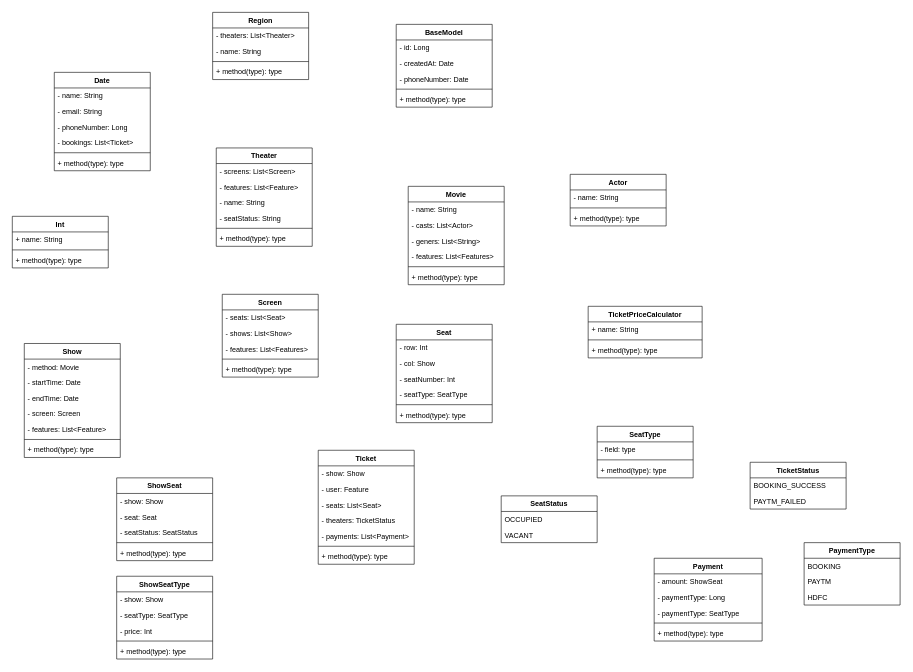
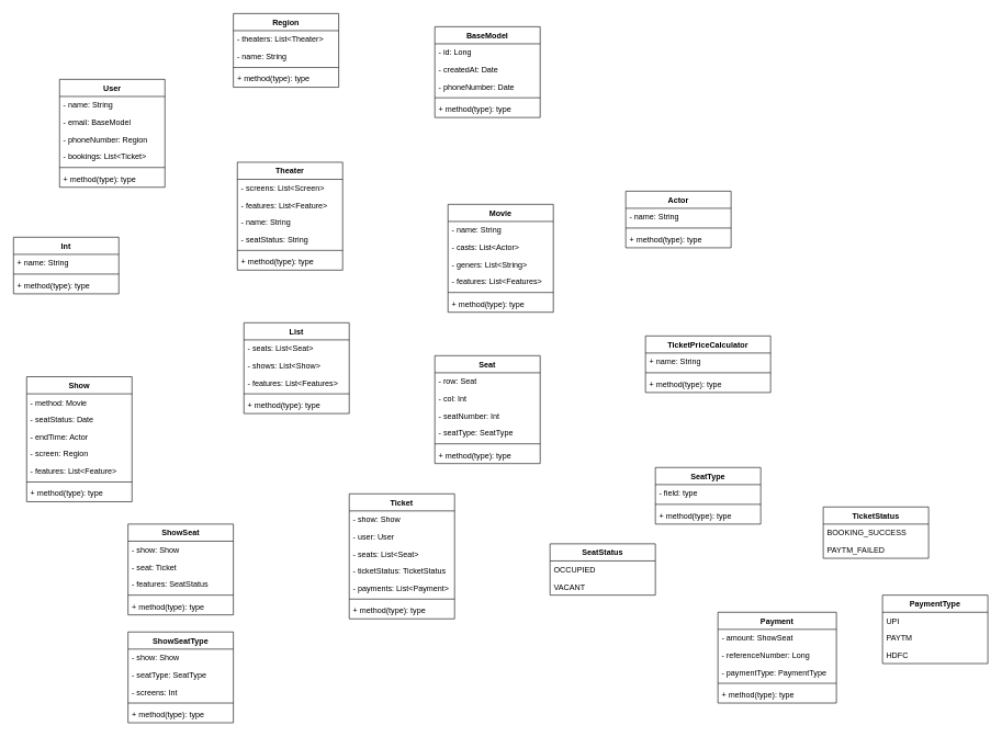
- <mxCell id="60" value="Date" style="swimlane;fontStyle=1;align=center;verticalAlign=top;childLayout=stackLayout;horizontal=1;startSize=26;horizontalStack=0;resizeParent=1;resizeParentMax=0;resizeLast=0;collapsible=1;marginBottom=0;" parent="1" vertex="1"><mxGeometry x="90" y="120" width="160" height="164" as="geometry" /></mxCell>
+ <mxCell id="60" value="User" style="swimlane;fontStyle=1;align=center;verticalAlign=top;childLayout=stackLayout;horizontal=1;startSize=26;horizontalStack=0;resizeParent=1;resizeParentMax=0;resizeLast=0;collapsible=1;marginBottom=0;" parent="1" vertex="1"><mxGeometry x="90" y="120" width="160" height="164" as="geometry" /></mxCell>
- <mxCell id="62" value="- email: String" style="text;strokeColor=none;fillColor=none;align=left;verticalAlign=top;spacingLeft=4;spacingRight=4;overflow=hidden;rotatable=0;points=[[0,0.5],[1,0.5]];portConstraint=eastwest;" vertex="1" parent="60"><mxGeometry y="52" width="160" height="26" as="geometry" /></mxCell>
+ <mxCell id="62" value="- email: BaseModel" style="text;strokeColor=none;fillColor=none;align=left;verticalAlign=top;spacingLeft=4;spacingRight=4;overflow=hidden;rotatable=0;points=[[0,0.5],[1,0.5]];portConstraint=eastwest;" vertex="1" parent="60"><mxGeometry y="52" width="160" height="26" as="geometry" /></mxCell>
- <mxCell id="63" value="- phoneNumber: Long" style="text;strokeColor=none;fillColor=none;align=left;verticalAlign=top;spacingLeft=4;spacingRight=4;overflow=hidden;rotatable=0;points=[[0,0.5],[1,0.5]];portConstraint=eastwest;" vertex="1" parent="60"><mxGeometry y="78" width="160" height="26" as="geometry" /></mxCell>
+ <mxCell id="63" value="- phoneNumber: Region" style="text;strokeColor=none;fillColor=none;align=left;verticalAlign=top;spacingLeft=4;spacingRight=4;overflow=hidden;rotatable=0;points=[[0,0.5],[1,0.5]];portConstraint=eastwest;" vertex="1" parent="60"><mxGeometry y="78" width="160" height="26" as="geometry" /></mxCell>
- <mxCell id="17" value="Screen" style="swimlane;fontStyle=1;align=center;verticalAlign=top;childLayout=stackLayout;horizontal=1;startSize=26;horizontalStack=0;resizeParent=1;resizeParentMax=0;resizeLast=0;collapsible=1;marginBottom=0;" parent="1" vertex="1"><mxGeometry x="370" y="490" width="160" height="138" as="geometry" /></mxCell>
+ <mxCell id="17" value="List" style="swimlane;fontStyle=1;align=center;verticalAlign=top;childLayout=stackLayout;horizontal=1;startSize=26;horizontalStack=0;resizeParent=1;resizeParentMax=0;resizeLast=0;collapsible=1;marginBottom=0;" parent="1" vertex="1"><mxGeometry x="370" y="490" width="160" height="138" as="geometry" /></mxCell>
- <mxCell id="31" value="- row: Int" style="text;strokeColor=none;fillColor=none;align=left;verticalAlign=top;spacingLeft=4;spacingRight=4;overflow=hidden;rotatable=0;points=[[0,0.5],[1,0.5]];portConstraint=eastwest;" vertex="1" parent="30"><mxGeometry y="26" width="160" height="26" as="geometry" /></mxCell>
+ <mxCell id="31" value="- row: Seat" style="text;strokeColor=none;fillColor=none;align=left;verticalAlign=top;spacingLeft=4;spacingRight=4;overflow=hidden;rotatable=0;points=[[0,0.5],[1,0.5]];portConstraint=eastwest;" vertex="1" parent="30"><mxGeometry y="26" width="160" height="26" as="geometry" /></mxCell>
- <mxCell id="32" value="- col: Show" style="text;strokeColor=none;fillColor=none;align=left;verticalAlign=top;spacingLeft=4;spacingRight=4;overflow=hidden;rotatable=0;points=[[0,0.5],[1,0.5]];portConstraint=eastwest;" vertex="1" parent="30"><mxGeometry y="52" width="160" height="26" as="geometry" /></mxCell>
+ <mxCell id="32" value="- col: Int" style="text;strokeColor=none;fillColor=none;align=left;verticalAlign=top;spacingLeft=4;spacingRight=4;overflow=hidden;rotatable=0;points=[[0,0.5],[1,0.5]];portConstraint=eastwest;" vertex="1" parent="30"><mxGeometry y="52" width="160" height="26" as="geometry" /></mxCell>
- <mxCell id="11" value="- startTime: Date" style="text;strokeColor=none;fillColor=none;align=left;verticalAlign=top;spacingLeft=4;spacingRight=4;overflow=hidden;rotatable=0;points=[[0,0.5],[1,0.5]];portConstraint=eastwest;" parent="9" vertex="1"><mxGeometry y="52" width="160" height="26" as="geometry" /></mxCell>
+ <mxCell id="11" value="- seatStatus: Date" style="text;strokeColor=none;fillColor=none;align=left;verticalAlign=top;spacingLeft=4;spacingRight=4;overflow=hidden;rotatable=0;points=[[0,0.5],[1,0.5]];portConstraint=eastwest;" parent="9" vertex="1"><mxGeometry y="52" width="160" height="26" as="geometry" /></mxCell>
- <mxCell id="12" value="- endTime: Date" style="text;strokeColor=none;fillColor=none;align=left;verticalAlign=top;spacingLeft=4;spacingRight=4;overflow=hidden;rotatable=0;points=[[0,0.5],[1,0.5]];portConstraint=eastwest;" parent="9" vertex="1"><mxGeometry y="78" width="160" height="26" as="geometry" /></mxCell>
+ <mxCell id="12" value="- endTime: Actor" style="text;strokeColor=none;fillColor=none;align=left;verticalAlign=top;spacingLeft=4;spacingRight=4;overflow=hidden;rotatable=0;points=[[0,0.5],[1,0.5]];portConstraint=eastwest;" parent="9" vertex="1"><mxGeometry y="78" width="160" height="26" as="geometry" /></mxCell>
- <mxCell id="13" value="- screen: Screen" style="text;strokeColor=none;fillColor=none;align=left;verticalAlign=top;spacingLeft=4;spacingRight=4;overflow=hidden;rotatable=0;points=[[0,0.5],[1,0.5]];portConstraint=eastwest;" vertex="1" parent="9"><mxGeometry y="104" width="160" height="26" as="geometry" /></mxCell>
+ <mxCell id="13" value="- screen: Region" style="text;strokeColor=none;fillColor=none;align=left;verticalAlign=top;spacingLeft=4;spacingRight=4;overflow=hidden;rotatable=0;points=[[0,0.5],[1,0.5]];portConstraint=eastwest;" vertex="1" parent="9"><mxGeometry y="104" width="160" height="26" as="geometry" /></mxCell>
- <mxCell id="39" value="- user: Feature" style="text;strokeColor=none;fillColor=none;align=left;verticalAlign=top;spacingLeft=4;spacingRight=4;overflow=hidden;rotatable=0;points=[[0,0.5],[1,0.5]];portConstraint=eastwest;" vertex="1" parent="37"><mxGeometry y="52" width="160" height="26" as="geometry" /></mxCell>
+ <mxCell id="39" value="- user: User" style="text;strokeColor=none;fillColor=none;align=left;verticalAlign=top;spacingLeft=4;spacingRight=4;overflow=hidden;rotatable=0;points=[[0,0.5],[1,0.5]];portConstraint=eastwest;" vertex="1" parent="37"><mxGeometry y="52" width="160" height="26" as="geometry" /></mxCell>
- <mxCell id="87" value="- seat: Seat" style="text;strokeColor=none;fillColor=none;align=left;verticalAlign=top;spacingLeft=4;spacingRight=4;overflow=hidden;rotatable=0;points=[[0,0.5],[1,0.5]];portConstraint=eastwest;" vertex="1" parent="85"><mxGeometry y="52" width="160" height="26" as="geometry" /></mxCell>
+ <mxCell id="87" value="- seat: Ticket" style="text;strokeColor=none;fillColor=none;align=left;verticalAlign=top;spacingLeft=4;spacingRight=4;overflow=hidden;rotatable=0;points=[[0,0.5],[1,0.5]];portConstraint=eastwest;" vertex="1" parent="85"><mxGeometry y="52" width="160" height="26" as="geometry" /></mxCell>
- <mxCell id="41" value="- theaters: TicketStatus" style="text;strokeColor=none;fillColor=none;align=left;verticalAlign=top;spacingLeft=4;spacingRight=4;overflow=hidden;rotatable=0;points=[[0,0.5],[1,0.5]];portConstraint=eastwest;" vertex="1" parent="37"><mxGeometry y="104" width="160" height="26" as="geometry" /></mxCell>
+ <mxCell id="41" value="- ticketStatus: TicketStatus" style="text;strokeColor=none;fillColor=none;align=left;verticalAlign=top;spacingLeft=4;spacingRight=4;overflow=hidden;rotatable=0;points=[[0,0.5],[1,0.5]];portConstraint=eastwest;" vertex="1" parent="37"><mxGeometry y="104" width="160" height="26" as="geometry" /></mxCell>
- <mxCell id="88" value="- seatStatus: SeatStatus" style="text;strokeColor=none;fillColor=none;align=left;verticalAlign=top;spacingLeft=4;spacingRight=4;overflow=hidden;rotatable=0;points=[[0,0.5],[1,0.5]];portConstraint=eastwest;" vertex="1" parent="85"><mxGeometry y="78" width="160" height="26" as="geometry" /></mxCell>
+ <mxCell id="88" value="- features: SeatStatus" style="text;strokeColor=none;fillColor=none;align=left;verticalAlign=top;spacingLeft=4;spacingRight=4;overflow=hidden;rotatable=0;points=[[0,0.5],[1,0.5]];portConstraint=eastwest;" vertex="1" parent="85"><mxGeometry y="78" width="160" height="26" as="geometry" /></mxCell>
- <mxCell id="98" value="BOOKING" style="text;strokeColor=none;fillColor=none;align=left;verticalAlign=top;spacingLeft=4;spacingRight=4;overflow=hidden;rotatable=0;points=[[0,0.5],[1,0.5]];portConstraint=eastwest;" vertex="1" parent="97"><mxGeometry y="26" width="160" height="26" as="geometry" /></mxCell>
+ <mxCell id="98" value="UPI" style="text;strokeColor=none;fillColor=none;align=left;verticalAlign=top;spacingLeft=4;spacingRight=4;overflow=hidden;rotatable=0;points=[[0,0.5],[1,0.5]];portConstraint=eastwest;" vertex="1" parent="97"><mxGeometry y="26" width="160" height="26" as="geometry" /></mxCell>
- <mxCell id="47" value="- paymentType: Long" style="text;strokeColor=none;fillColor=none;align=left;verticalAlign=top;spacingLeft=4;spacingRight=4;overflow=hidden;rotatable=0;points=[[0,0.5],[1,0.5]];portConstraint=eastwest;" vertex="1" parent="45"><mxGeometry y="52" width="180" height="26" as="geometry" /></mxCell>
+ <mxCell id="47" value="- referenceNumber: Long" style="text;strokeColor=none;fillColor=none;align=left;verticalAlign=top;spacingLeft=4;spacingRight=4;overflow=hidden;rotatable=0;points=[[0,0.5],[1,0.5]];portConstraint=eastwest;" vertex="1" parent="45"><mxGeometry y="52" width="180" height="26" as="geometry" /></mxCell>
- <mxCell id="48" value="- paymentType: SeatType" style="text;strokeColor=none;fillColor=none;align=left;verticalAlign=top;spacingLeft=4;spacingRight=4;overflow=hidden;rotatable=0;points=[[0,0.5],[1,0.5]];portConstraint=eastwest;" parent="45" vertex="1"><mxGeometry y="78" width="180" height="26" as="geometry" /></mxCell>
+ <mxCell id="48" value="- paymentType: PaymentType" style="text;strokeColor=none;fillColor=none;align=left;verticalAlign=top;spacingLeft=4;spacingRight=4;overflow=hidden;rotatable=0;points=[[0,0.5],[1,0.5]];portConstraint=eastwest;" parent="45" vertex="1"><mxGeometry y="78" width="180" height="26" as="geometry" /></mxCell>
- <mxCell id="104" value="- price: Int" style="text;strokeColor=none;fillColor=none;align=left;verticalAlign=top;spacingLeft=4;spacingRight=4;overflow=hidden;rotatable=0;points=[[0,0.5],[1,0.5]];portConstraint=eastwest;" vertex="1" parent="101"><mxGeometry y="78" width="160" height="26" as="geometry" /></mxCell>
+ <mxCell id="104" value="- screens: Int" style="text;strokeColor=none;fillColor=none;align=left;verticalAlign=top;spacingLeft=4;spacingRight=4;overflow=hidden;rotatable=0;points=[[0,0.5],[1,0.5]];portConstraint=eastwest;" vertex="1" parent="101"><mxGeometry y="78" width="160" height="26" as="geometry" /></mxCell>
